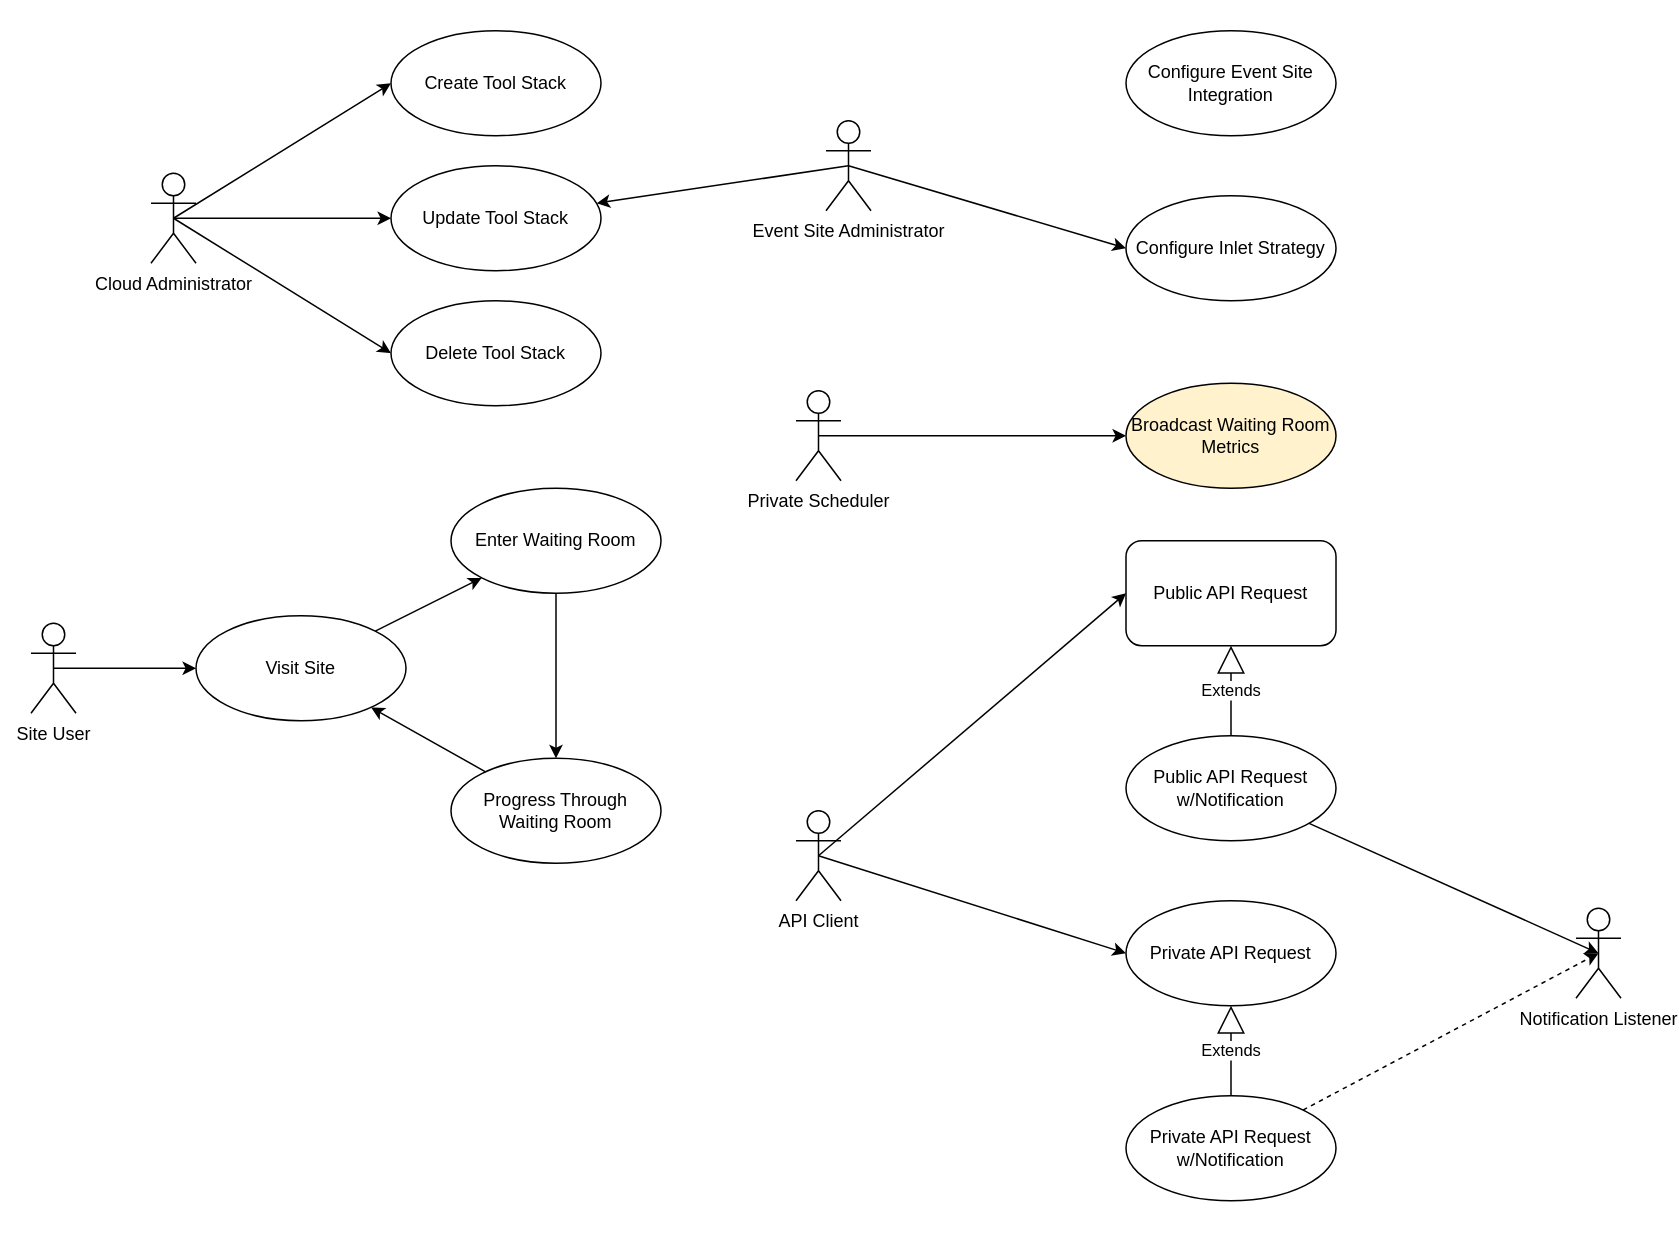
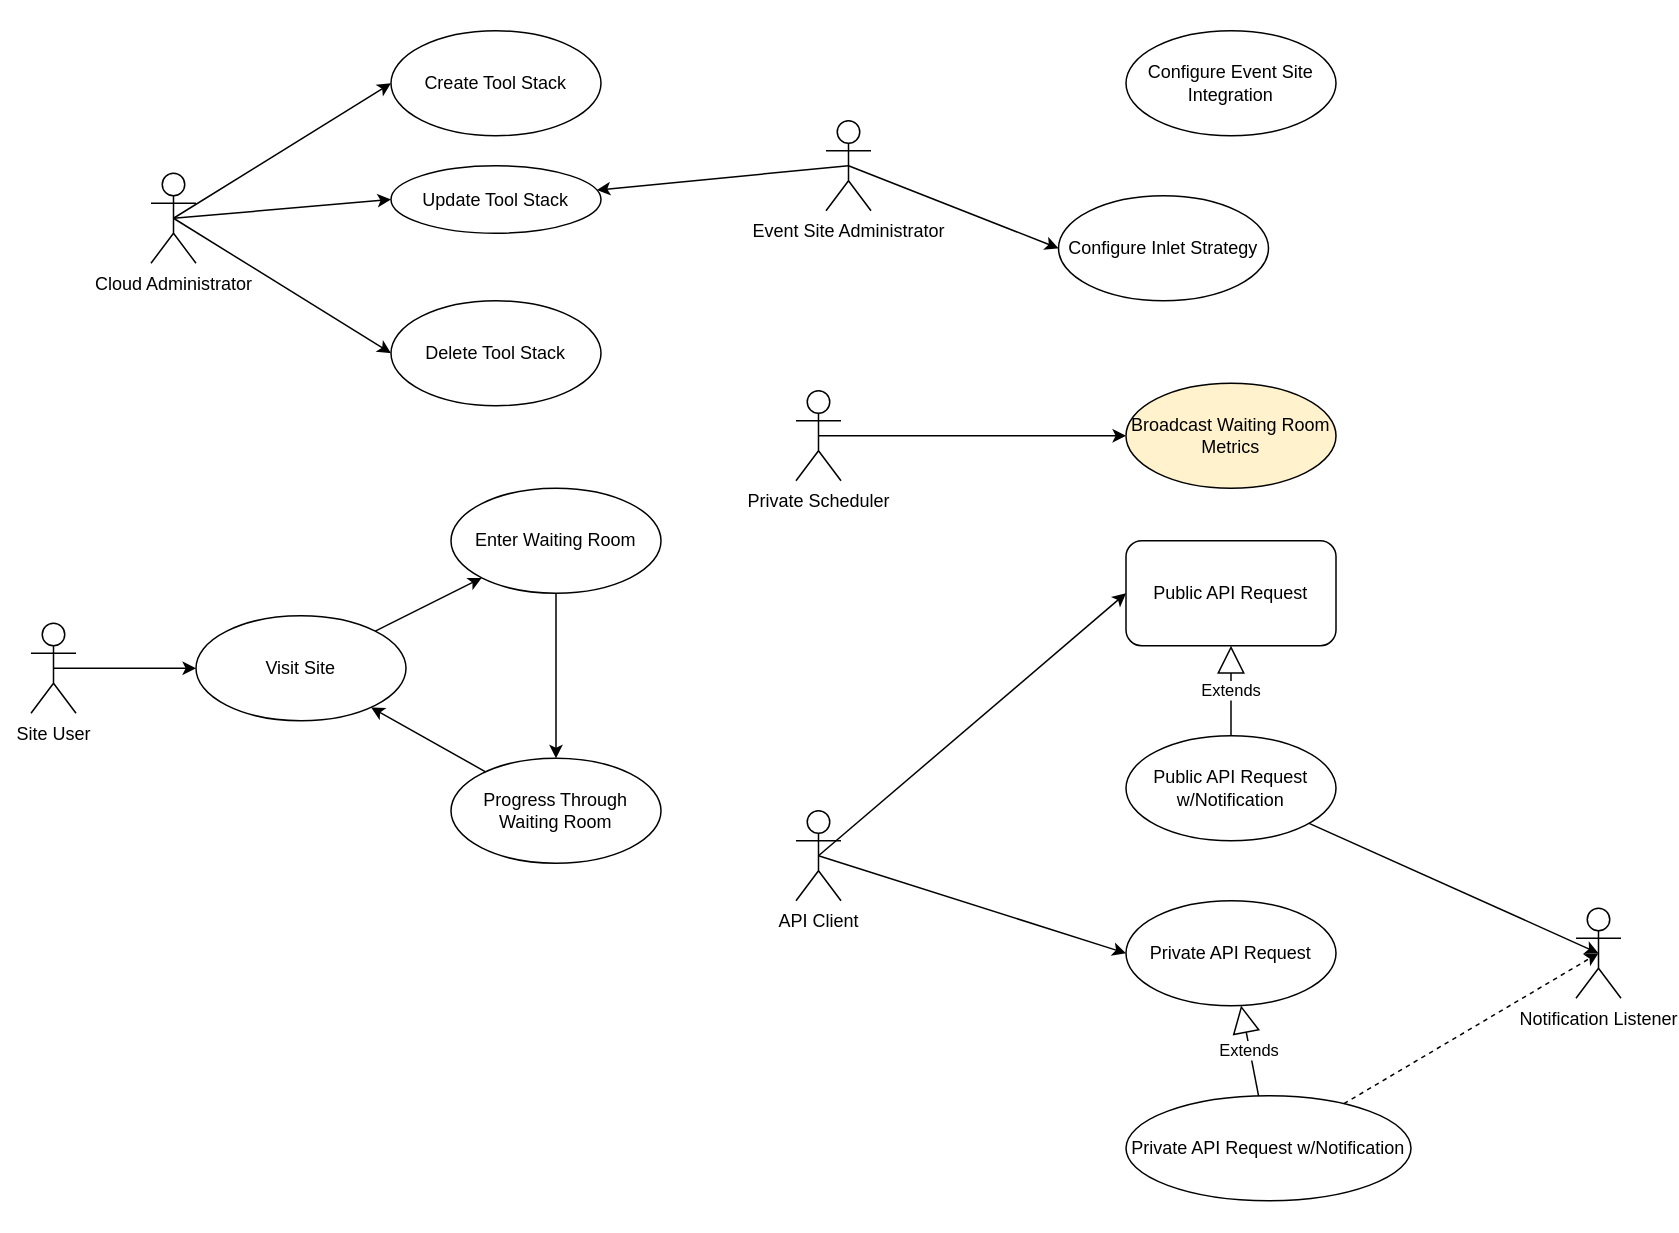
- <mxCell id="6" value="Update Tool Stack" style="ellipse;whiteSpace=wrap;html=1;" parent="1" vertex="1"><mxGeometry x="260" y="110" width="140" height="70" as="geometry" /></mxCell>
+ <mxCell id="6" value="Update Tool Stack" style="ellipse;whiteSpace=wrap;html=1;" parent="1" vertex="1"><mxGeometry x="260" y="110" width="140" height="45" as="geometry" /></mxCell>
- <mxCell id="22" value="Configure Inlet Strategy" style="ellipse;whiteSpace=wrap;html=1;" parent="1" vertex="1"><mxGeometry x="750" y="130" width="140" height="70" as="geometry" /></mxCell>
+ <mxCell id="22" value="Configure Inlet Strategy" style="ellipse;whiteSpace=wrap;html=1;" parent="1" vertex="1"><mxGeometry x="705" y="130" width="140" height="70" as="geometry" /></mxCell>
- <mxCell id="32" value="Private API Request w/Notification" style="ellipse;whiteSpace=wrap;html=1;" parent="1" vertex="1"><mxGeometry x="750" y="730" width="140" height="70" as="geometry" /></mxCell>
+ <mxCell id="32" value="Private API Request w/Notification" style="ellipse;whiteSpace=wrap;html=1;" parent="1" vertex="1"><mxGeometry x="750" y="730" width="190" height="70" as="geometry" /></mxCell>
